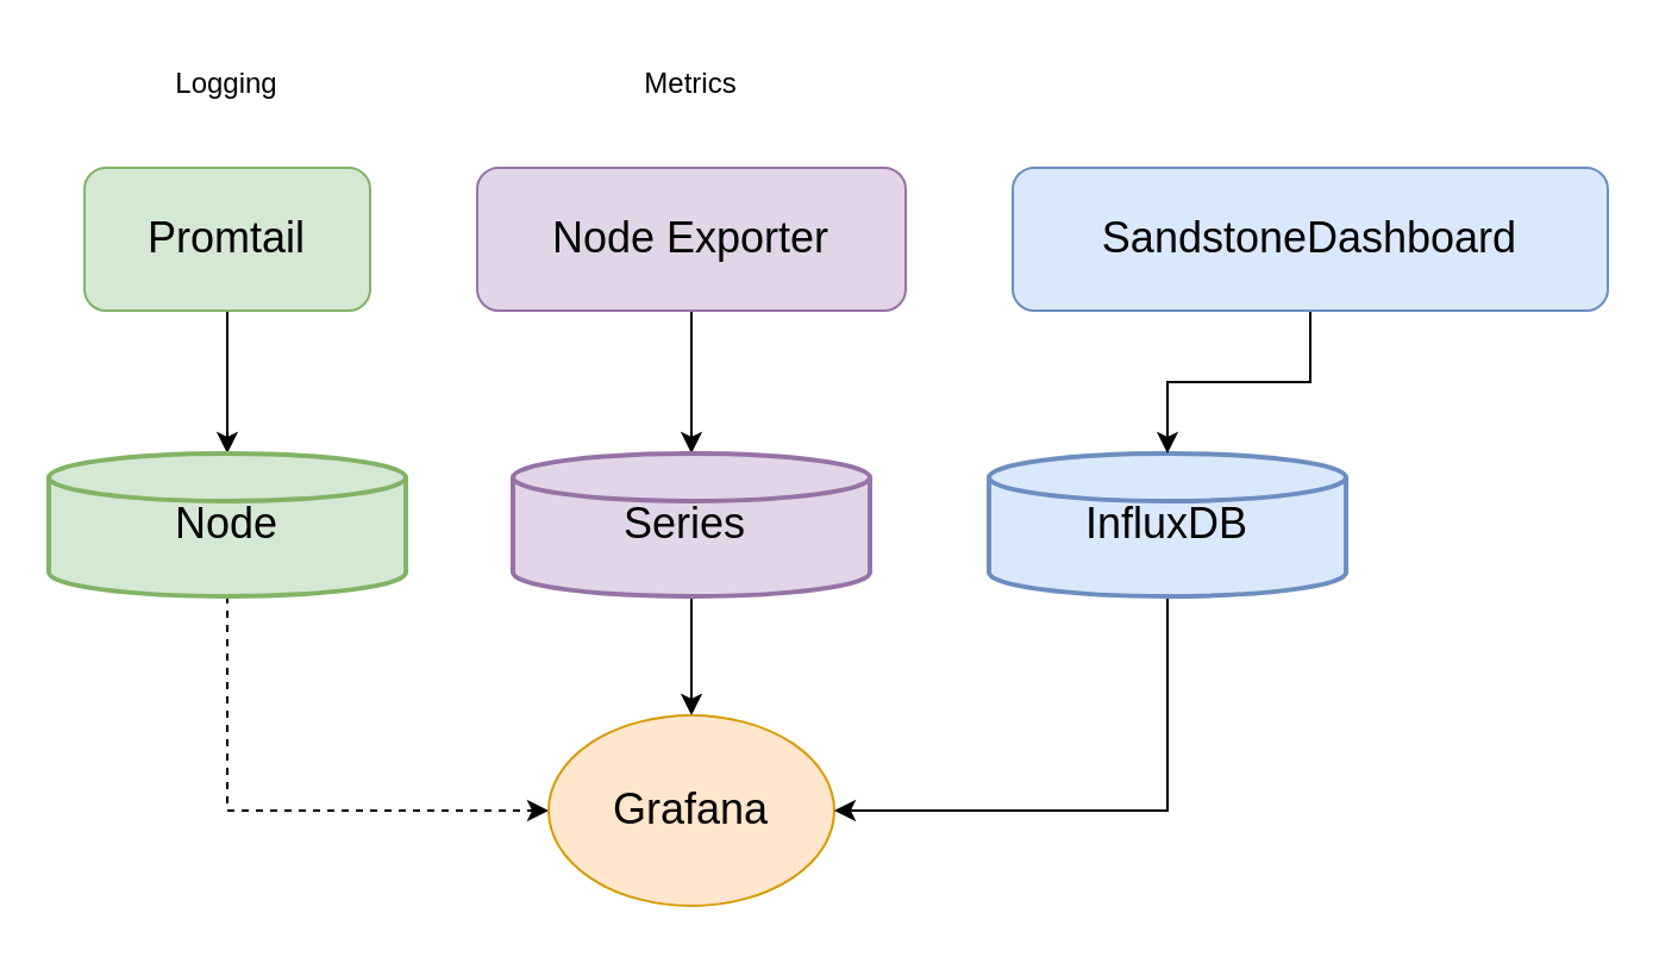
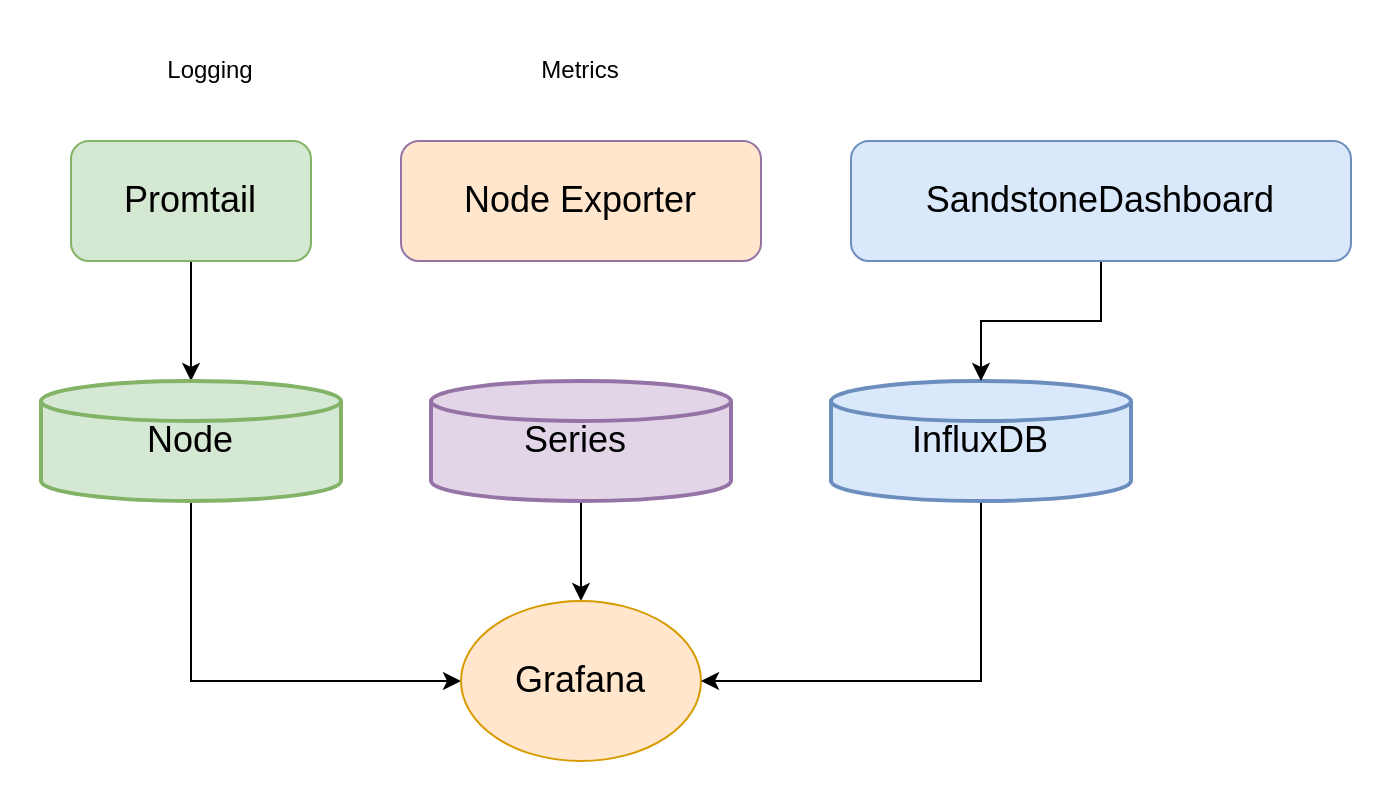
- <mxCell id="15" value="&lt;font style=&quot;font-size: 12px;&quot;&gt;Logging&lt;/font&gt;" style="text;html=1;align=center;verticalAlign=middle;whiteSpace=wrap;rounded=0;" vertex="1" parent="1"><mxGeometry x="65" y="20" width="60" height="30" as="geometry" /></mxCell>
+ <mxCell id="15" value="&lt;font style=&quot;font-size: 12px;&quot;&gt;Logging&lt;/font&gt;" style="text;html=1;align=center;verticalAlign=middle;whiteSpace=wrap;rounded=0;" vertex="1" parent="1"><mxGeometry x="75" y="20" width="60" height="30" as="geometry" /></mxCell>
- <mxCell id="7" value="&lt;font style=&quot;font-size: 18px;&quot;&gt;Node Exporter&lt;/font&gt;" style="rounded=1;whiteSpace=wrap;html=1;fillColor=#e1d5e7;strokeColor=#9673a6;" vertex="1" parent="1"><mxGeometry x="200" y="70" width="180" height="60" as="geometry" /></mxCell>
+ <mxCell id="7" value="&lt;font style=&quot;font-size: 18px;&quot;&gt;Node Exporter&lt;/font&gt;" style="rounded=1;whiteSpace=wrap;html=1;fillColor=#ffe6cc;strokeColor=#9673a6;" vertex="1" parent="1"><mxGeometry x="200" y="70" width="180" height="60" as="geometry" /></mxCell>
- <mxCell id="6" value="" style="edgeStyle=orthogonalEdgeStyle;rounded=0;orthogonalLoop=1;jettySize=auto;html=1;" edge="1" parent="1" source="7" target="9"><mxGeometry relative="1" as="geometry" /></mxCell>
- <mxCell id="4" style="edgeStyle=orthogonalEdgeStyle;rounded=0;orthogonalLoop=1;jettySize=auto;html=1;entryX=0;entryY=0.5;entryDx=0;entryDy=0;dashed=1;" edge="1" parent="1" source="5" target="10"><mxGeometry relative="1" as="geometry"><Array as="points"><mxPoint x="95" y="340" /></Array></mxGeometry></mxCell>
+ <mxCell id="4" style="edgeStyle=orthogonalEdgeStyle;rounded=0;orthogonalLoop=1;jettySize=auto;html=1;entryX=0;entryY=0.5;entryDx=0;entryDy=0;" edge="1" parent="1" source="5" target="10"><mxGeometry relative="1" as="geometry"><Array as="points"><mxPoint x="95" y="340" /></Array></mxGeometry></mxCell>
